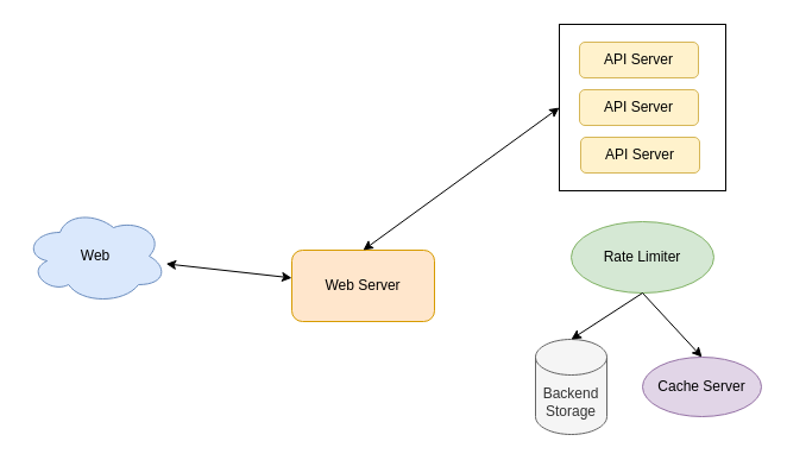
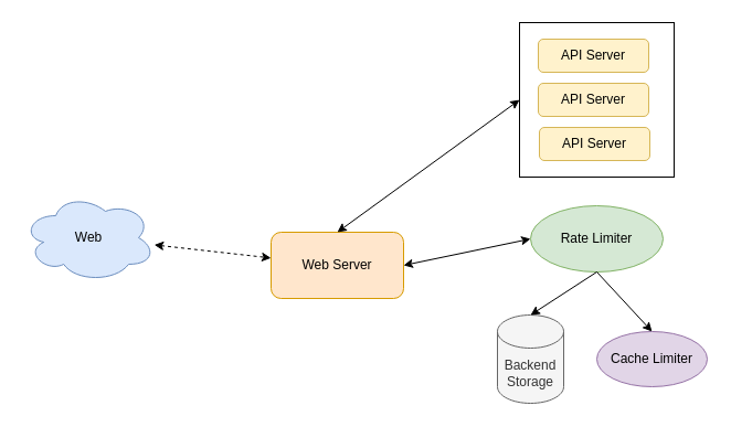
- <mxCell id="5" value="" style="endArrow=classic;startArrow=classic;html=1;rounded=0;" edge="1" parent="1" source="3" target="4"><mxGeometry width="50" height="50" relative="1" as="geometry"><mxPoint x="390" y="245" as="sourcePoint" /><mxPoint x="440" y="195" as="targetPoint" /></mxGeometry></mxCell>
+ <mxCell id="5" value="" style="endArrow=classic;startArrow=classic;html=1;rounded=0;dashed=1;" edge="1" parent="1" source="3" target="4"><mxGeometry width="50" height="50" relative="1" as="geometry"><mxPoint x="390" y="245" as="sourcePoint" /><mxPoint x="440" y="195" as="targetPoint" /></mxGeometry></mxCell>
+ <mxCell id="7" value="" style="endArrow=classic;startArrow=classic;html=1;rounded=0;entryX=0;entryY=0.5;entryDx=0;entryDy=0;exitX=1;exitY=0.5;exitDx=0;exitDy=0;" edge="1" parent="1" source="4" target="6"><mxGeometry width="50" height="50" relative="1" as="geometry"><mxPoint x="149.996" y="225.462" as="sourcePoint" /><mxPoint x="220" y="226.368" as="targetPoint" /></mxGeometry></mxCell>
- <mxCell id="13" value="Cache Server" style="ellipse;whiteSpace=wrap;html=1;fillColor=#e1d5e7;strokeColor=#9673a6;" vertex="1" parent="1"><mxGeometry x="540" y="300" width="100" height="50" as="geometry" /></mxCell>
+ <mxCell id="13" value="Cache Limiter" style="ellipse;whiteSpace=wrap;html=1;fillColor=#e1d5e7;strokeColor=#9673a6;" vertex="1" parent="1"><mxGeometry x="540" y="300" width="100" height="50" as="geometry" /></mxCell>
